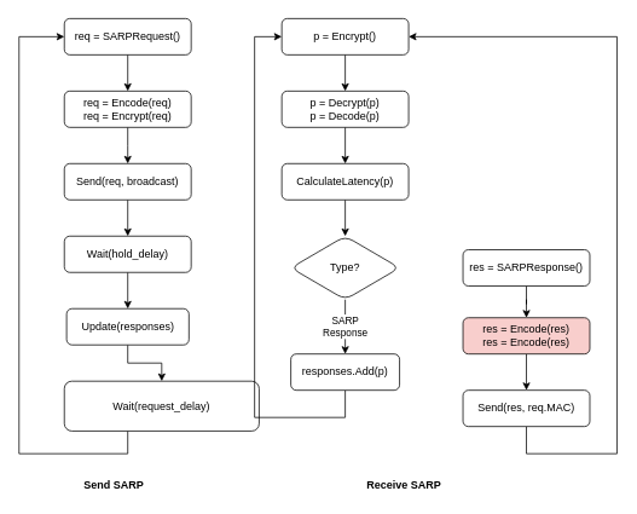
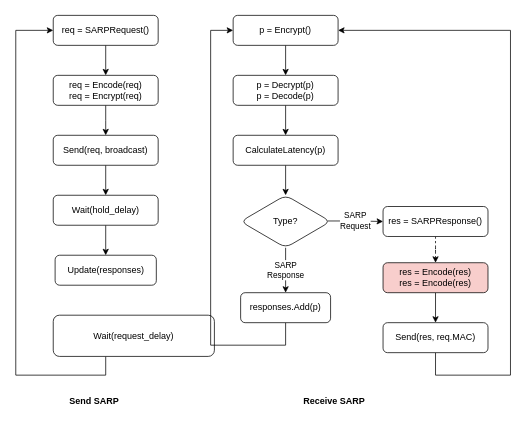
+ <mxCell id="20" value="SARP &lt;br&gt;Request" style="edgeStyle=orthogonalEdgeStyle;rounded=0;orthogonalLoop=1;jettySize=auto;html=1;exitX=0.967;exitY=0.49;exitDx=0;exitDy=0;exitPerimeter=0;" parent="1" source="22" target="24" edge="1"><mxGeometry relative="1" as="geometry" /></mxCell>
- <mxCell id="23" value="" style="edgeStyle=orthogonalEdgeStyle;rounded=0;orthogonalLoop=1;jettySize=auto;html=1;" parent="1" source="24" target="26" edge="1"><mxGeometry relative="1" as="geometry" /></mxCell>
+ <mxCell id="23" value="" style="edgeStyle=orthogonalEdgeStyle;rounded=0;orthogonalLoop=1;jettySize=auto;html=1;dashed=1;" parent="1" source="24" target="26" edge="1"><mxGeometry relative="1" as="geometry" /></mxCell>
- <mxCell id="10" value="" style="edgeStyle=orthogonalEdgeStyle;rounded=0;orthogonalLoop=1;jettySize=auto;html=1;" parent="1" source="11" target="13" edge="1"><mxGeometry relative="1" as="geometry" /></mxCell>
